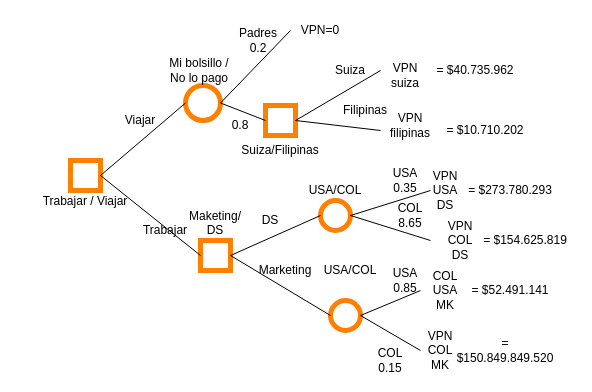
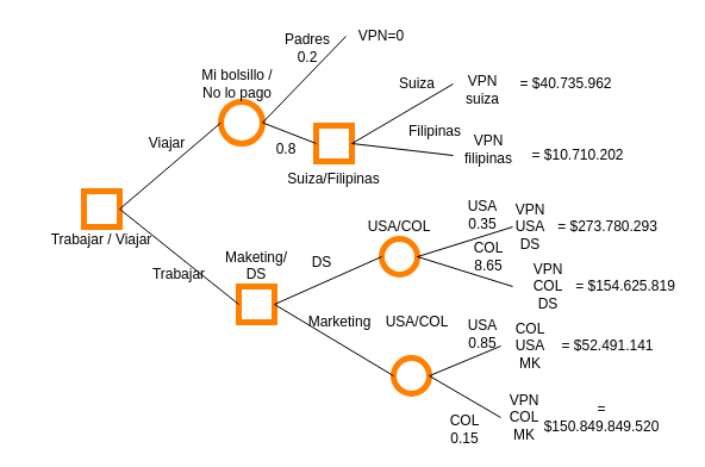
- <mxCell id="18" value="Trabajar" style="text;html=1;strokeColor=none;fillColor=none;align=center;verticalAlign=middle;whiteSpace=wrap;rounded=0;" vertex="1" parent="1"><mxGeometry x="145" y="220" width="40" height="20" as="geometry" /></mxCell>
+ <mxCell id="18" value="Trabajar" style="text;html=1;strokeColor=none;fillColor=none;align=center;verticalAlign=middle;whiteSpace=wrap;rounded=0;" vertex="1" parent="1"><mxGeometry x="130" y="220" width="40" height="20" as="geometry" /></mxCell>
